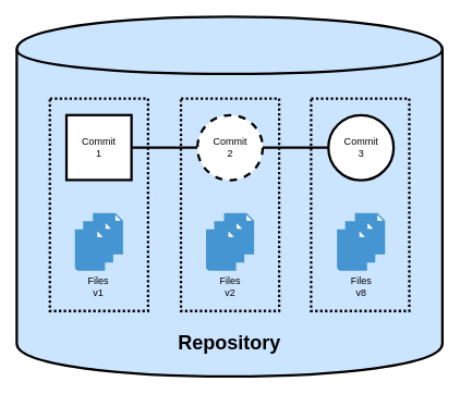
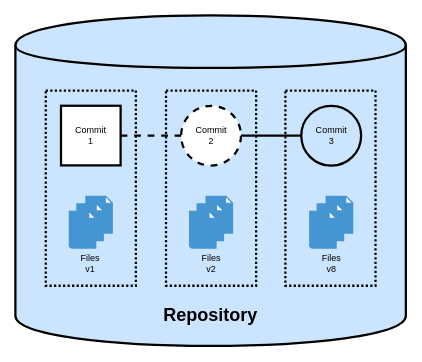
- <mxCell id="7" value="" style="endArrow=none;html=1;strokeWidth=3;entryX=0;entryY=0.5;exitX=1;exitY=0.5;" parent="1" source="3" target="4" edge="1"><mxGeometry width="50" height="50" relative="1" as="geometry"><mxPoint x="130.73" y="270" as="sourcePoint" /><mxPoint x="180.73" y="220" as="targetPoint" /></mxGeometry></mxCell>
+ <mxCell id="7" value="" style="endArrow=none;html=1;strokeWidth=3;entryX=0;entryY=0.5;exitX=1;exitY=0.5;dashed=1;" parent="1" source="3" target="4" edge="1"><mxGeometry width="50" height="50" relative="1" as="geometry"><mxPoint x="130.73" y="270" as="sourcePoint" /><mxPoint x="180.73" y="220" as="targetPoint" /></mxGeometry></mxCell>
- <mxCell id="5" value="Commit&lt;br&gt;3" style="ellipse;whiteSpace=wrap;html=1;aspect=fixed;strokeWidth=3;" parent="1" vertex="1"><mxGeometry x="400.73" y="140.3" width="79.7" height="79.7" as="geometry" /></mxCell>
+ <mxCell id="5" value="Commit&lt;br&gt;3" style="ellipse;whiteSpace=wrap;html=1;aspect=fixed;strokeWidth=3;fillColor=#cce5ff;" parent="1" vertex="1"><mxGeometry x="400.73" y="140.3" width="79.7" height="79.7" as="geometry" /></mxCell>
